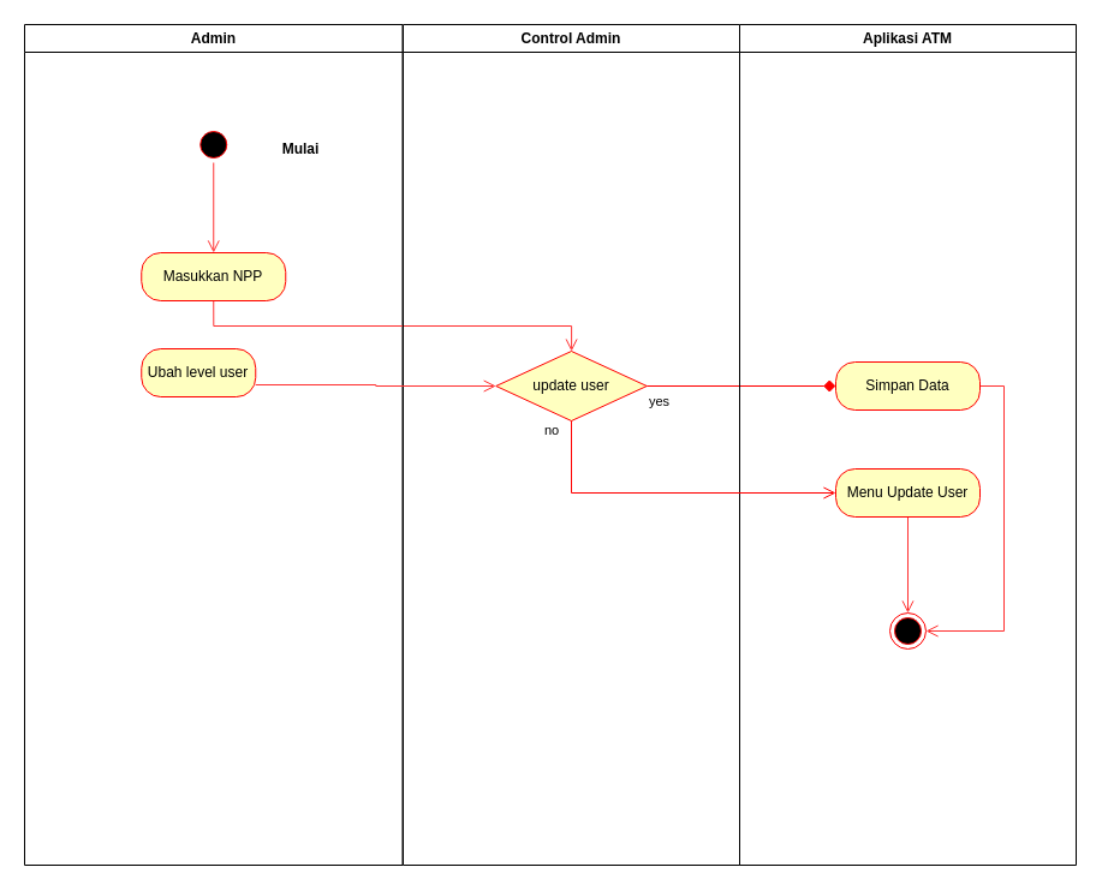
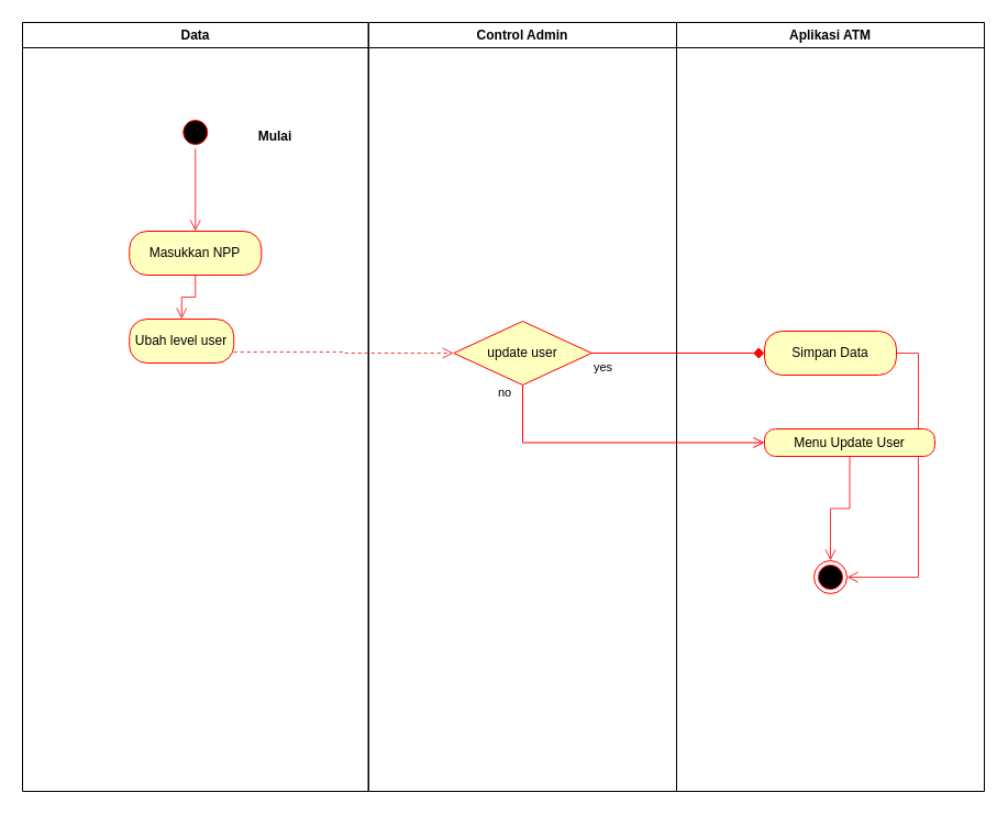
- <mxCell id="2" value="Admin" style="swimlane;whiteSpace=wrap" vertex="1" parent="1"><mxGeometry x="20" y="20" width="314.5" height="700" as="geometry" /></mxCell>
+ <mxCell id="2" value="Data" style="swimlane;whiteSpace=wrap" vertex="1" parent="1"><mxGeometry x="20" y="20" width="314.5" height="700" as="geometry" /></mxCell>
- <mxCell id="6" style="edgeStyle=orthogonalEdgeStyle;rounded=0;orthogonalLoop=1;jettySize=auto;html=1;exitX=0.5;exitY=1;exitDx=0;exitDy=0;strokeColor=#FF3333;endArrow=open;endFill=0;endSize=8;" edge="1" parent="2" source="7" target="10"><mxGeometry relative="1" as="geometry" /></mxCell>
+ <mxCell id="6" style="edgeStyle=orthogonalEdgeStyle;rounded=0;orthogonalLoop=1;jettySize=auto;html=1;exitX=0.5;exitY=1;exitDx=0;exitDy=0;entryX=0.5;entryY=0;entryDx=0;entryDy=0;strokeColor=#FF3333;endArrow=open;endFill=0;endSize=8;" edge="1" parent="2" source="7" target="8"><mxGeometry relative="1" as="geometry" /></mxCell>
- <mxCell id="19" style="edgeStyle=orthogonalEdgeStyle;rounded=0;orthogonalLoop=1;jettySize=auto;html=1;exitX=1;exitY=0.75;exitDx=0;exitDy=0;entryX=0;entryY=0.5;entryDx=0;entryDy=0;strokeColor=#FF3333;strokeWidth=1;endArrow=open;endFill=0;endSize=8;" edge="1" parent="1" source="8" target="10"><mxGeometry relative="1" as="geometry" /></mxCell>
+ <mxCell id="19" style="edgeStyle=orthogonalEdgeStyle;rounded=0;orthogonalLoop=1;jettySize=auto;html=1;exitX=1;exitY=0.75;exitDx=0;exitDy=0;entryX=0;entryY=0.5;entryDx=0;entryDy=0;strokeColor=#FF3333;strokeWidth=1;endArrow=open;endFill=0;endSize=8;dashed=1;" edge="1" parent="1" source="8" target="10"><mxGeometry relative="1" as="geometry" /></mxCell>
- <mxCell id="17" value="Menu Update User" style="rounded=1;whiteSpace=wrap;html=1;arcSize=40;fontColor=#000000;fillColor=#ffffc0;strokeColor=#ff0000;strokeWidth=1;" vertex="1" parent="12"><mxGeometry x="80" y="370" width="120" height="40" as="geometry" /></mxCell>
+ <mxCell id="17" value="Menu Update User" style="rounded=1;whiteSpace=wrap;html=1;arcSize=40;fontColor=#000000;fillColor=#ffffc0;strokeColor=#ff0000;strokeWidth=1;" vertex="1" parent="12"><mxGeometry x="80" y="370" width="155" height="25" as="geometry" /></mxCell>
